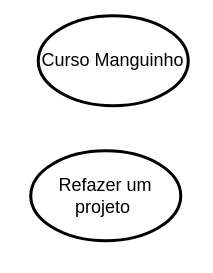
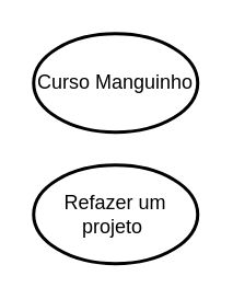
- <mxCell id="2" value="Curso Manguinho" style="strokeWidth=2;html=1;shape=mxgraph.flowchart.start_1;whiteSpace=wrap;" vertex="1" parent="1"><mxGeometry x="25" y="10" width="100" height="60" as="geometry" /></mxCell>
+ <mxCell id="2" value="Curso Manguinho" style="strokeWidth=2;html=1;shape=mxgraph.flowchart.start_1;whiteSpace=wrap;" vertex="1" parent="1"><mxGeometry x="20" y="20" width="100" height="60" as="geometry" /></mxCell>
